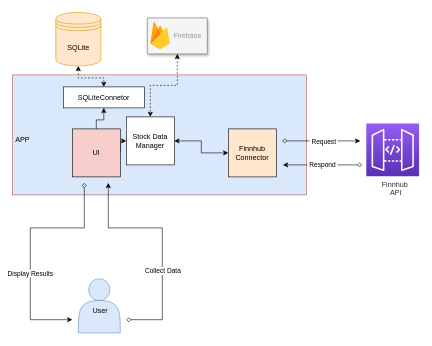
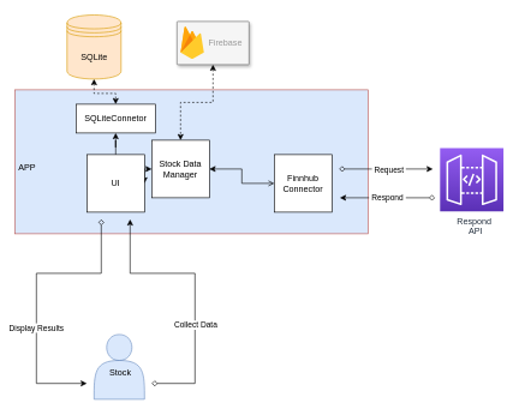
- <mxCell id="23" value="SQLiteConnetor" style="rounded=0;whiteSpace=wrap;html=1;" vertex="1" parent="1"><mxGeometry x="105" y="144" width="135" height="35" as="geometry" /></mxCell>
+ <mxCell id="23" value="SQLiteConnetor" style="rounded=0;whiteSpace=wrap;html=1;" vertex="1" parent="1"><mxGeometry x="105" y="144" width="110" height="40" as="geometry" /></mxCell>
- <mxCell id="5" style="edgeStyle=orthogonalEdgeStyle;rounded=0;orthogonalLoop=1;jettySize=auto;html=1;exitX=0;exitY=0.5;exitDx=0;exitDy=0;entryX=1;entryY=0.5;entryDx=0;entryDy=0;startArrow=classic;startFill=1;endArrow=none;" edge="1" parent="1" source="6" target="9"><mxGeometry relative="1" as="geometry" /></mxCell>
+ <mxCell id="5" style="edgeStyle=orthogonalEdgeStyle;rounded=0;orthogonalLoop=1;jettySize=auto;html=1;exitX=0;exitY=0.5;exitDx=0;exitDy=0;entryX=1;entryY=0.5;entryDx=0;entryDy=0;startArrow=classic;startFill=1;" edge="1" parent="1" source="6" target="9"><mxGeometry relative="1" as="geometry" /></mxCell>
- <mxCell id="9" value="UI" style="whiteSpace=wrap;html=1;aspect=fixed;fillColor=#f8cecc;" vertex="1" parent="1"><mxGeometry x="120" y="214" width="80" height="80" as="geometry" /></mxCell>
+ <mxCell id="9" value="UI" style="whiteSpace=wrap;html=1;aspect=fixed;" vertex="1" parent="1"><mxGeometry x="120" y="214" width="80" height="80" as="geometry" /></mxCell>
- <mxCell id="4" style="edgeStyle=orthogonalEdgeStyle;rounded=0;orthogonalLoop=1;jettySize=auto;html=1;exitX=1;exitY=0.5;exitDx=0;exitDy=0;entryX=0;entryY=0.5;entryDx=0;entryDy=0;startArrow=classic;startFill=1;" edge="1" parent="1" source="6" target="3"><mxGeometry relative="1" as="geometry" /></mxCell>
+ <mxCell id="4" style="edgeStyle=orthogonalEdgeStyle;rounded=0;orthogonalLoop=1;jettySize=auto;html=1;exitX=1;exitY=0.5;exitDx=0;exitDy=0;entryX=0;entryY=0.5;entryDx=0;entryDy=0;startArrow=classic;startFill=1;endArrow=open;" edge="1" parent="1" source="6" target="3"><mxGeometry relative="1" as="geometry" /></mxCell>
- <mxCell id="3" value="Finnhub Connector" style="whiteSpace=wrap;html=1;aspect=fixed;fillColor=#ffe6cc;" vertex="1" parent="1"><mxGeometry x="380" y="214" width="80" height="80" as="geometry" /></mxCell>
+ <mxCell id="3" value="Finnhub Connector" style="whiteSpace=wrap;html=1;aspect=fixed;" vertex="1" parent="1"><mxGeometry x="380" y="214" width="80" height="80" as="geometry" /></mxCell>
- <mxCell id="16" value="&amp;nbsp; Finnhub&lt;br&gt;&amp;nbsp; &amp;nbsp;API" style="outlineConnect=0;fontColor=#232F3E;gradientColor=#945DF2;gradientDirection=north;fillColor=#5A30B5;strokeColor=#ffffff;dashed=0;verticalLabelPosition=bottom;verticalAlign=top;align=center;html=1;fontSize=12;fontStyle=0;aspect=fixed;shape=mxgraph.aws4.resourceIcon;resIcon=mxgraph.aws4.api_gateway;" vertex="1" parent="1"><mxGeometry x="610" y="205" width="88" height="88" as="geometry" /></mxCell>
+ <mxCell id="16" value="&amp;nbsp; Respond&lt;br&gt;&amp;nbsp; &amp;nbsp;API" style="outlineConnect=0;fontColor=#232F3E;gradientColor=#945DF2;gradientDirection=north;fillColor=#5A30B5;strokeColor=#ffffff;dashed=0;verticalLabelPosition=bottom;verticalAlign=top;align=center;html=1;fontSize=12;fontStyle=0;aspect=fixed;shape=mxgraph.aws4.resourceIcon;resIcon=mxgraph.aws4.api_gateway;" vertex="1" parent="1"><mxGeometry x="610" y="205" width="88" height="88" as="geometry" /></mxCell>
- <mxCell id="12" value="&amp;nbsp; &amp;nbsp; &amp;nbsp; &amp;nbsp; &amp;nbsp; &amp;nbsp; &amp;nbsp;User" style="shape=actor;whiteSpace=wrap;html=1;fillColor=#dae8fc;strokeColor=#6c8ebf;" vertex="1" parent="1"><mxGeometry x="130" y="464" width="70" height="90" as="geometry" /></mxCell>
+ <mxCell id="12" value="&amp;nbsp; &amp;nbsp; &amp;nbsp; &amp;nbsp; &amp;nbsp; &amp;nbsp; &amp;nbsp;Stock" style="shape=actor;whiteSpace=wrap;html=1;fillColor=#dae8fc;strokeColor=#6c8ebf;" vertex="1" parent="1"><mxGeometry x="130" y="464" width="70" height="90" as="geometry" /></mxCell>
